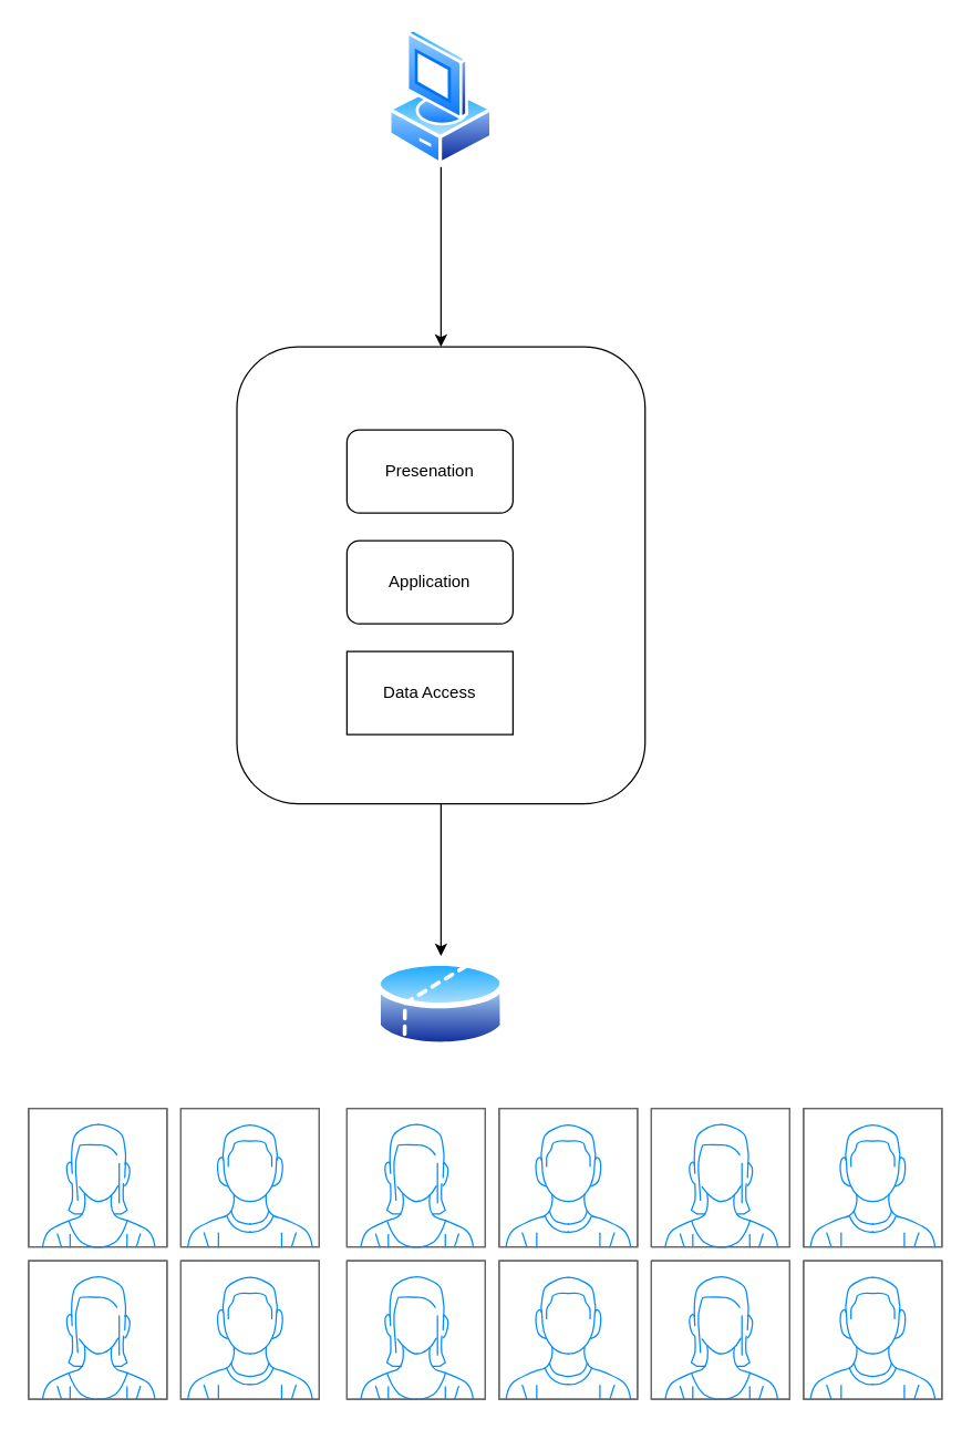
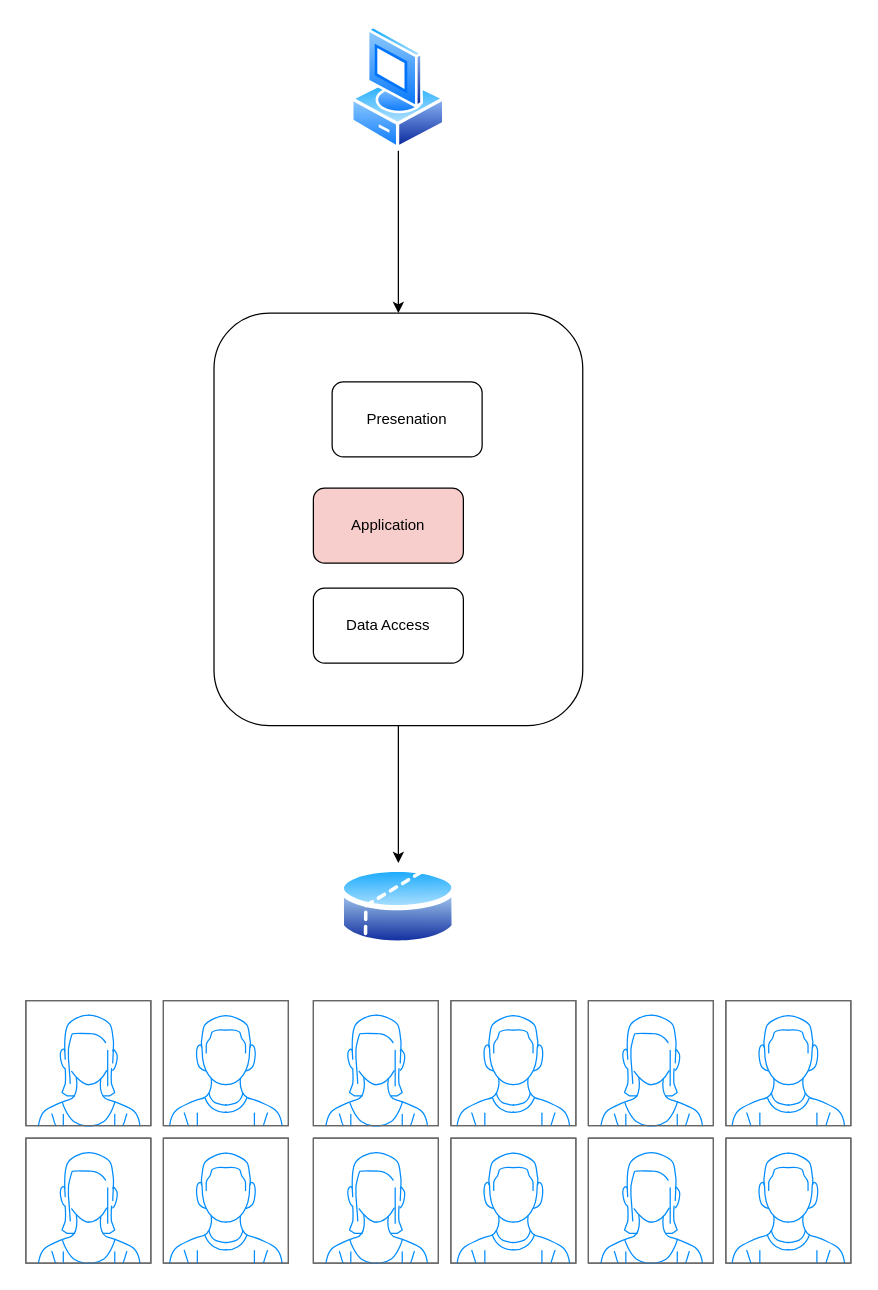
- <mxCell id="6" value="Presenation" style="rounded=1;whiteSpace=wrap;html=1;" parent="1" vertex="1"><mxGeometry x="250" y="310" width="120" height="60" as="geometry" /></mxCell>
+ <mxCell id="6" value="Presenation" style="rounded=1;whiteSpace=wrap;html=1;" parent="1" vertex="1"><mxGeometry x="265" y="305" width="120" height="60" as="geometry" /></mxCell>
- <mxCell id="8" value="Application" style="rounded=1;whiteSpace=wrap;html=1;" parent="1" vertex="1"><mxGeometry x="250" y="390" width="120" height="60" as="geometry" /></mxCell>
+ <mxCell id="8" value="Application" style="rounded=1;whiteSpace=wrap;html=1;fillColor=#f8cecc;" parent="1" vertex="1"><mxGeometry x="250" y="390" width="120" height="60" as="geometry" /></mxCell>
- <mxCell id="7" value="Data Access" style="whiteSpace=wrap;html=1;rounded=0;" parent="1" vertex="1"><mxGeometry x="250" y="470" width="120" height="60" as="geometry" /></mxCell>
+ <mxCell id="7" value="Data Access" style="rounded=1;whiteSpace=wrap;html=1;" parent="1" vertex="1"><mxGeometry x="250" y="470" width="120" height="60" as="geometry" /></mxCell>
